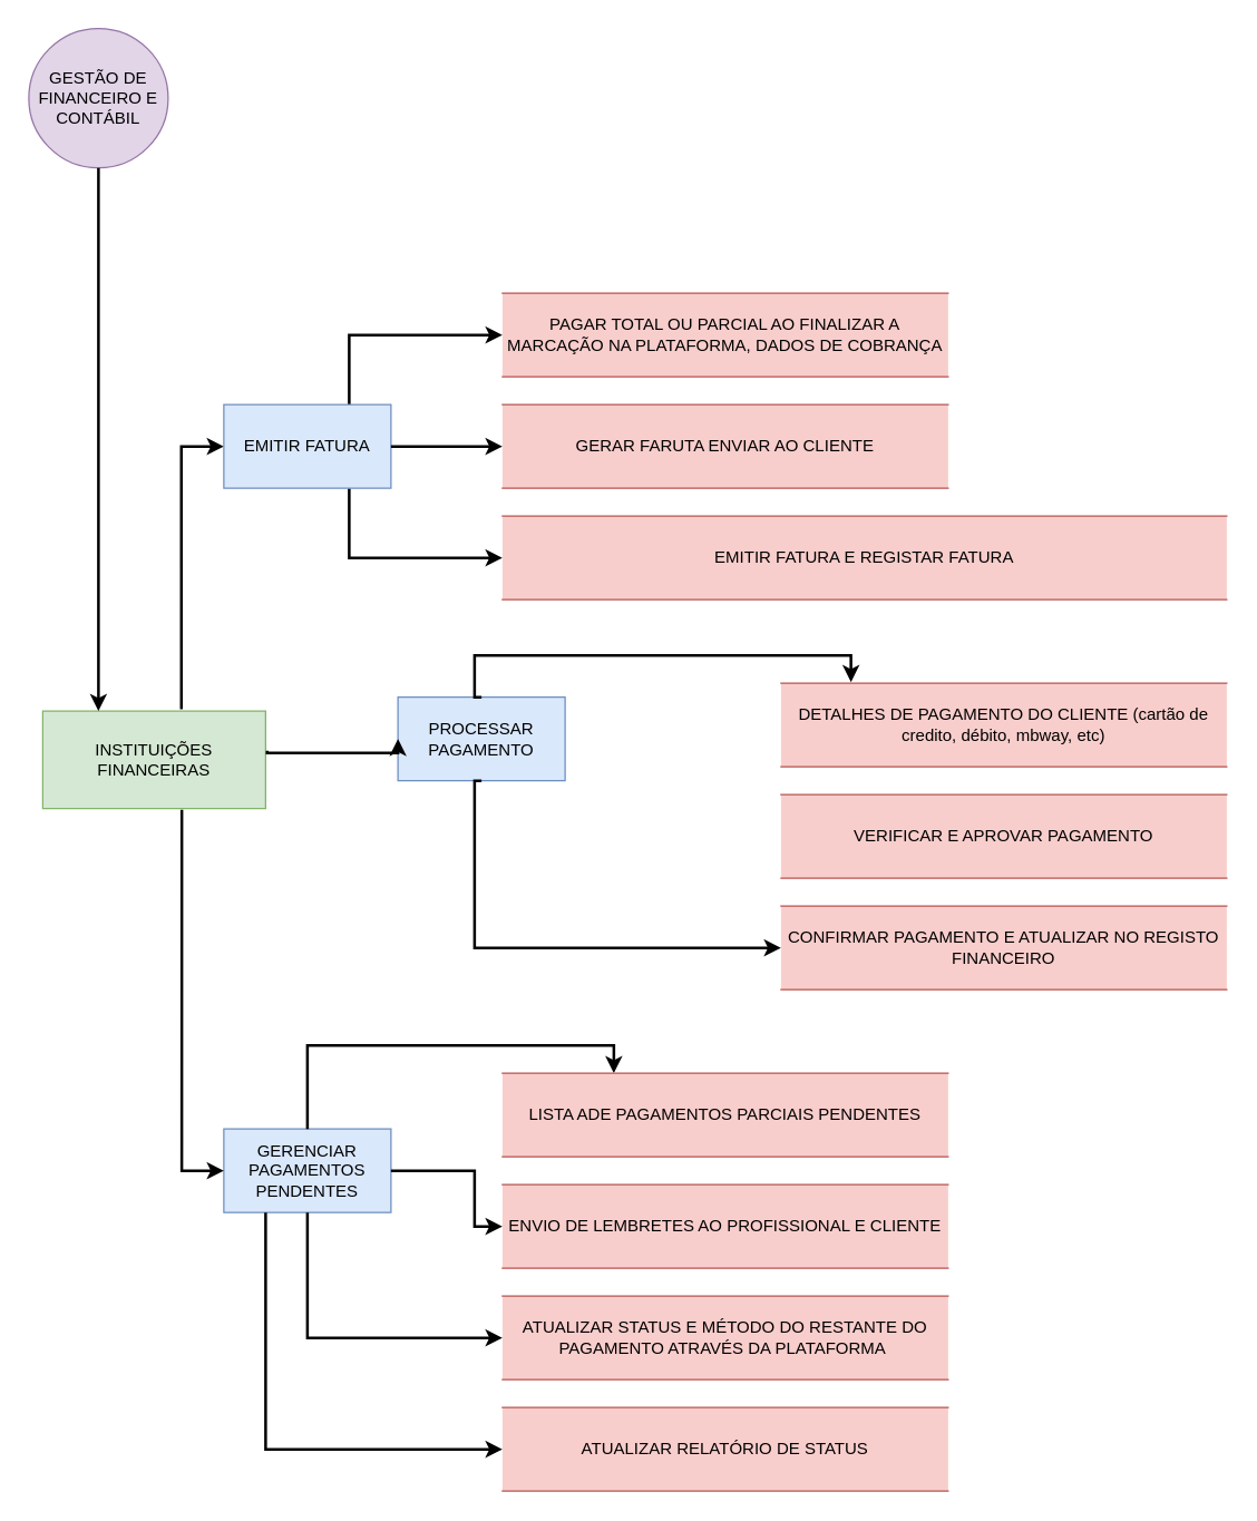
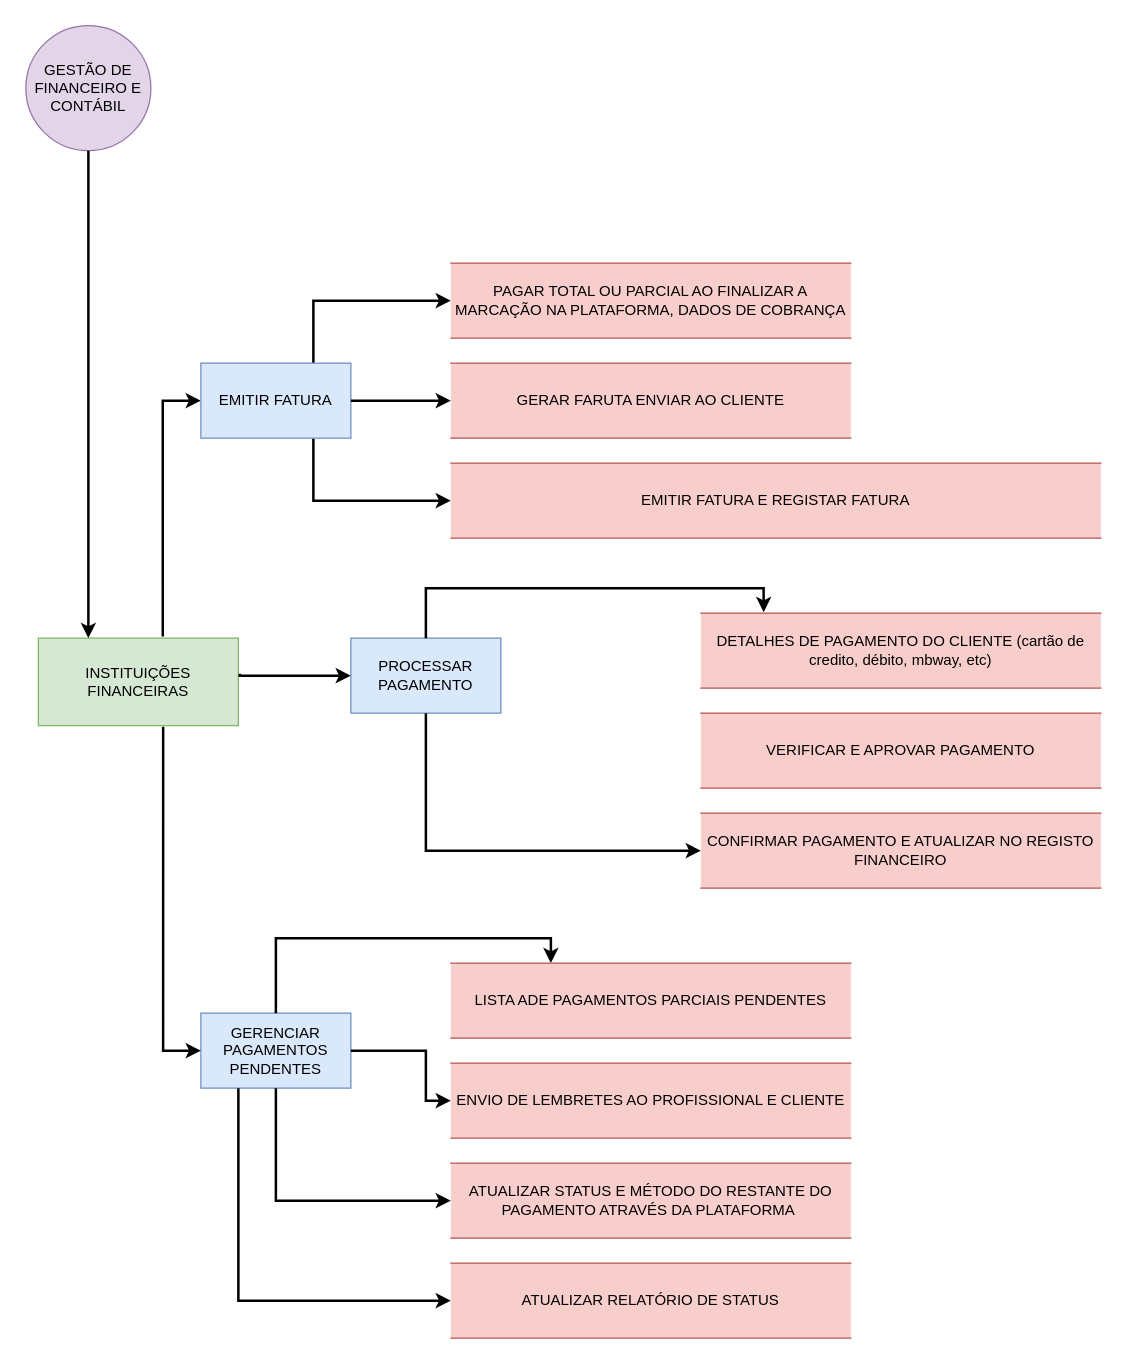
- <mxCell id="3" value="PROCESSAR PAGAMENTO" style="rounded=0;whiteSpace=wrap;html=1;fillColor=#dae8fc;strokeColor=#6c8ebf;" parent="1" vertex="1"><mxGeometry x="285" y="500" width="120" height="60" as="geometry" /></mxCell>
+ <mxCell id="3" value="PROCESSAR PAGAMENTO" style="rounded=0;whiteSpace=wrap;html=1;fillColor=#dae8fc;strokeColor=#6c8ebf;" parent="1" vertex="1"><mxGeometry x="280" y="510" width="120" height="60" as="geometry" /></mxCell>
